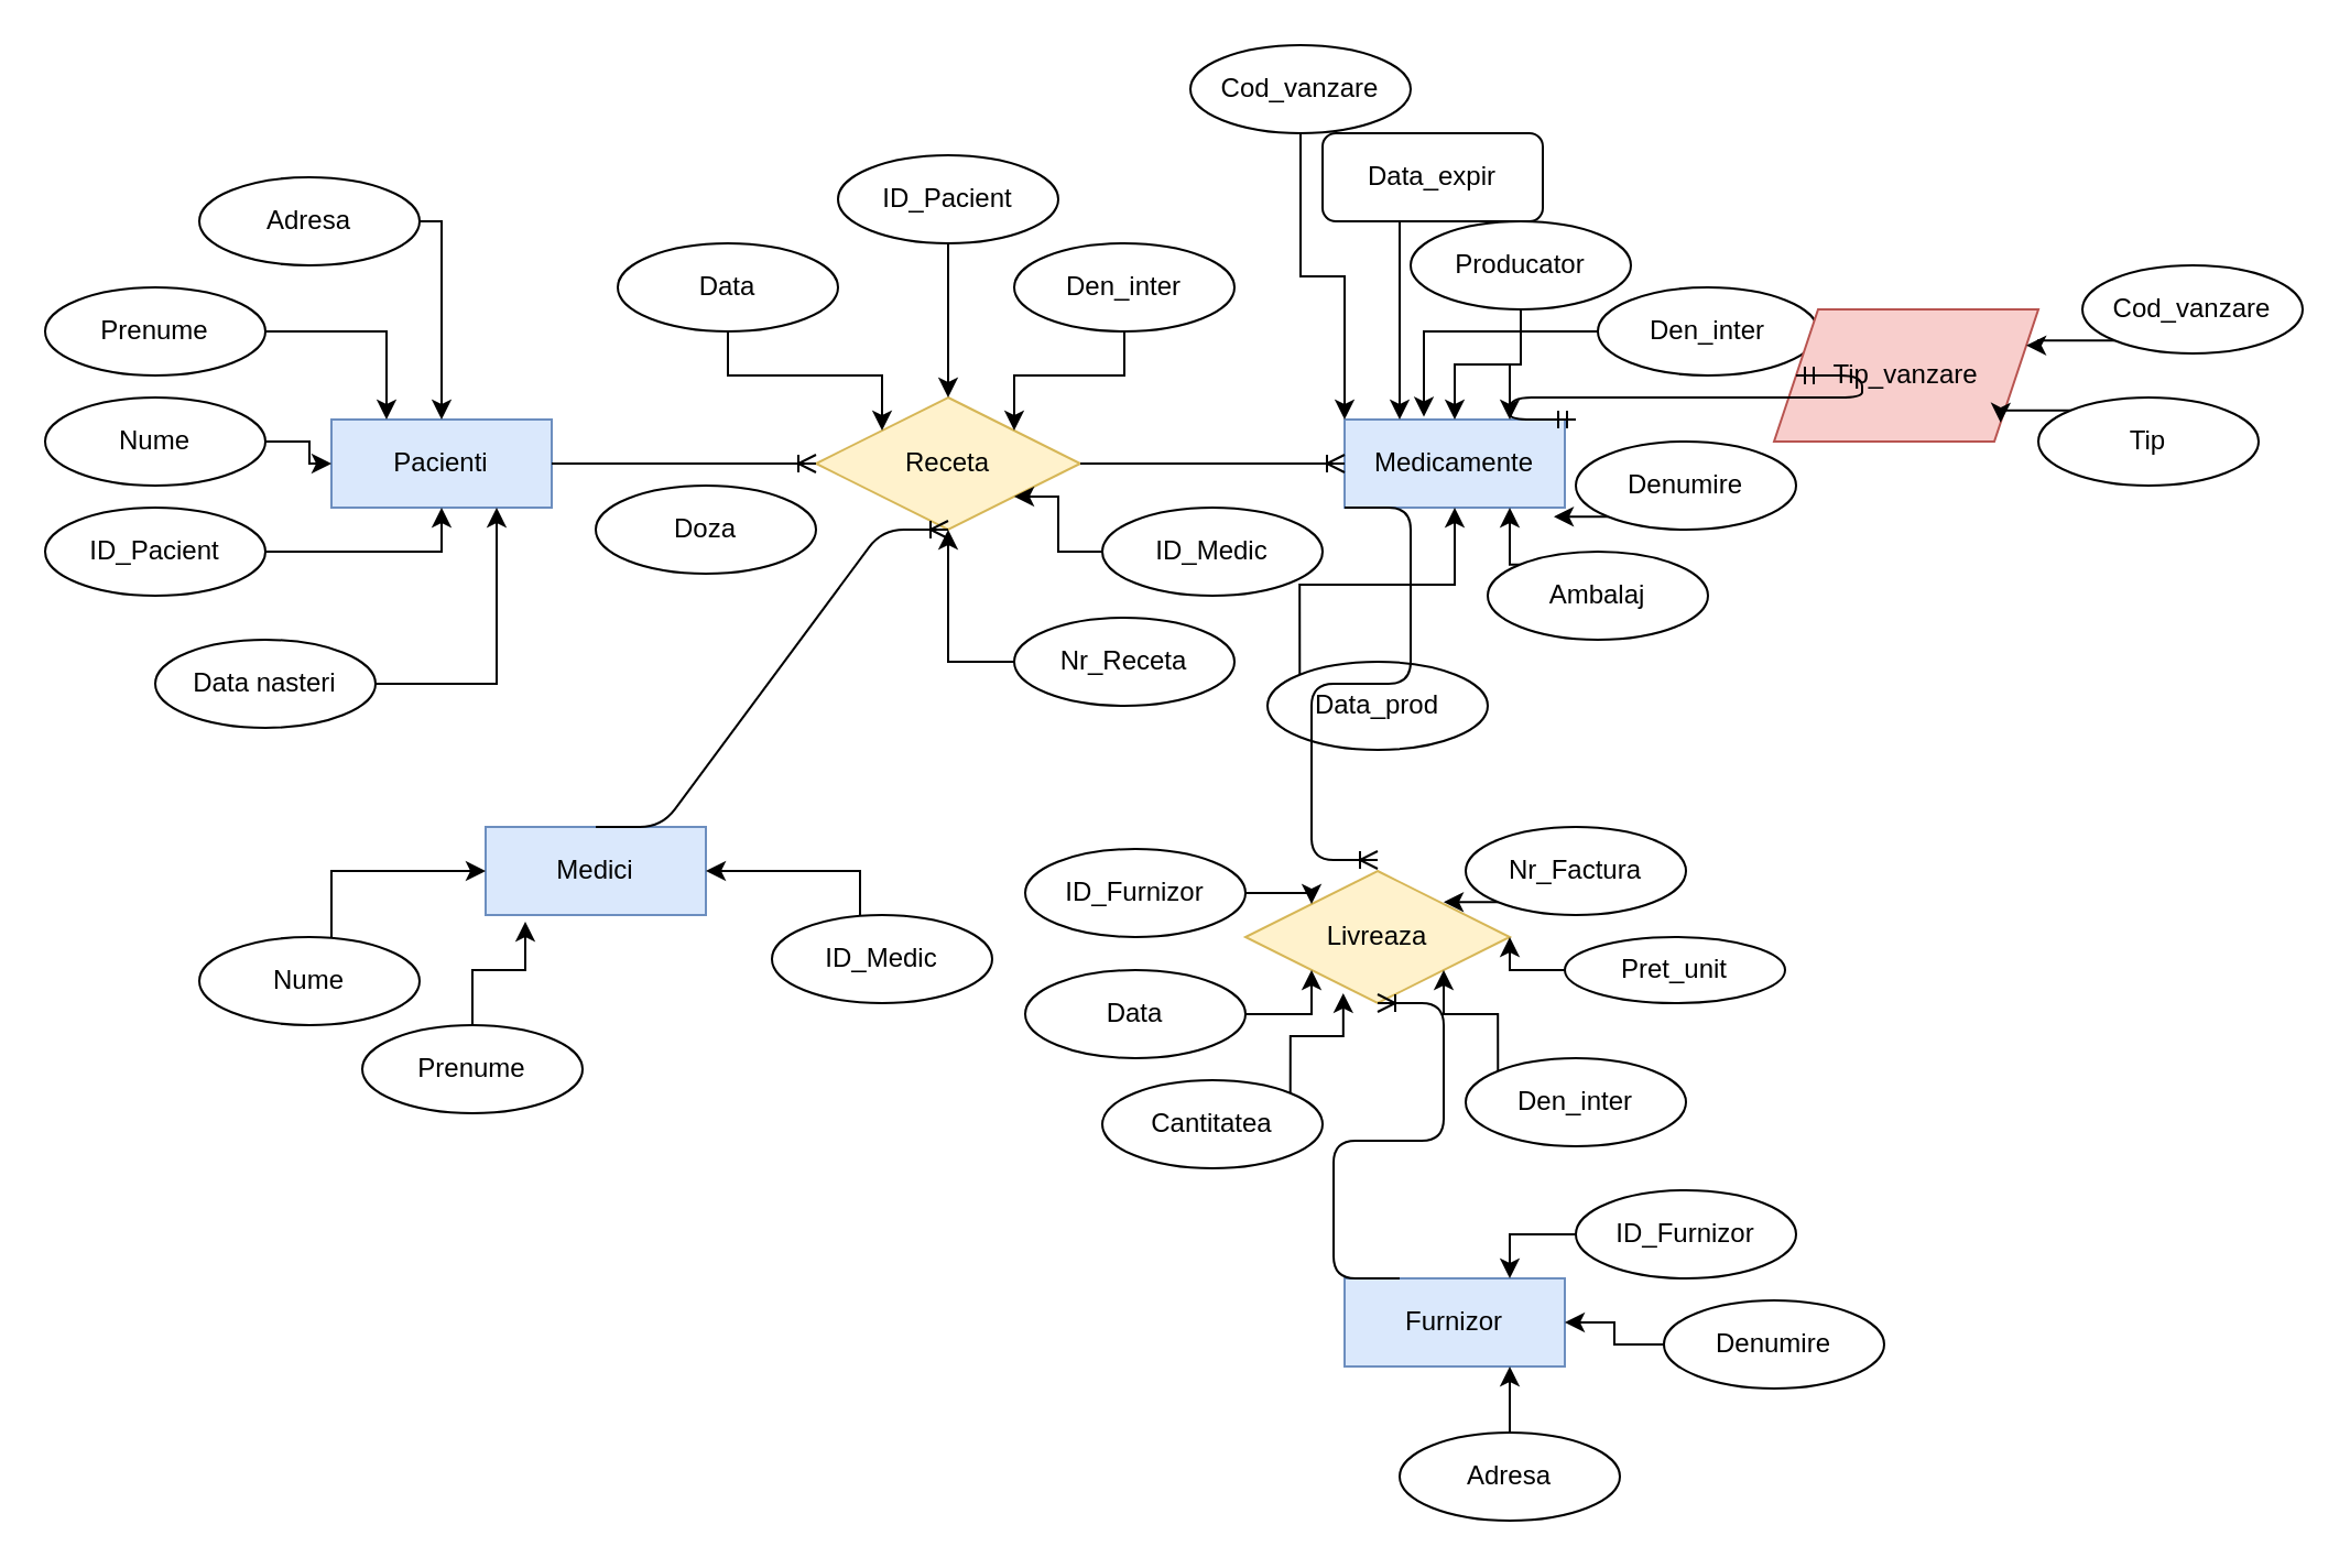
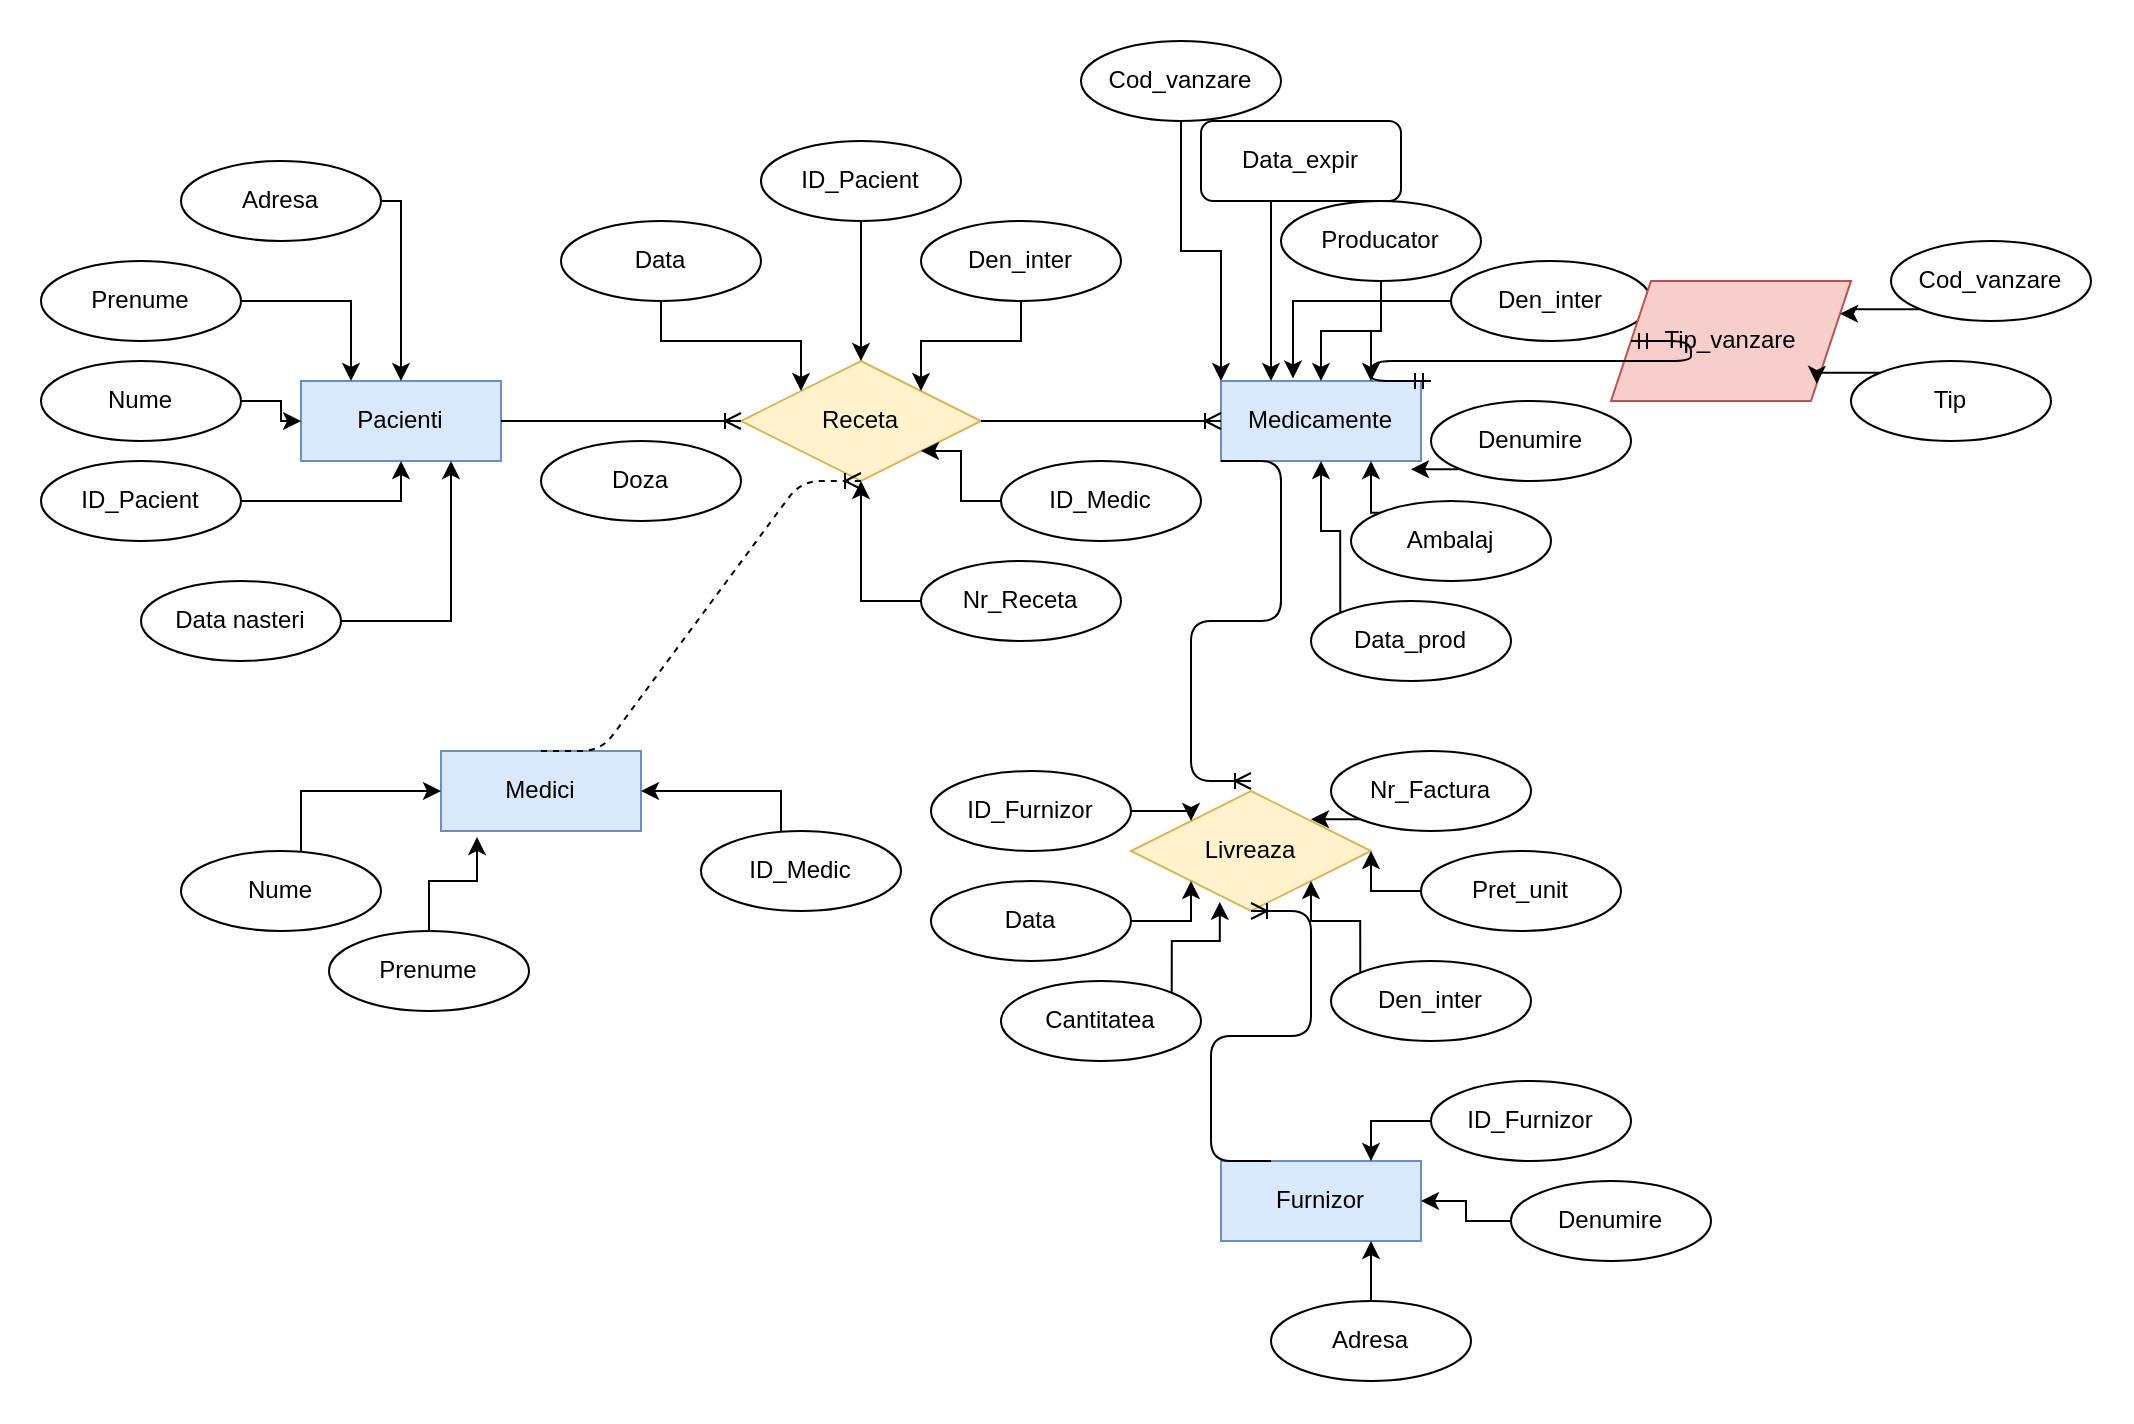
- <mxCell id="64" value="" style="edgeStyle=entityRelationEdgeStyle;fontSize=12;html=1;endArrow=ERoneToMany;entryX=0.5;entryY=1;entryDx=0;entryDy=0;exitX=0.5;exitY=0;exitDx=0;exitDy=0;" parent="1" target="5" edge="1" source="4"><mxGeometry width="100" height="100" relative="1" as="geometry"><mxPoint x="380" y="400" as="sourcePoint" /><mxPoint x="480" y="300" as="targetPoint" /></mxGeometry></mxCell>
+ <mxCell id="64" value="" style="edgeStyle=entityRelationEdgeStyle;fontSize=12;html=1;endArrow=ERoneToMany;entryX=0.5;entryY=1;entryDx=0;entryDy=0;exitX=0.5;exitY=0;exitDx=0;exitDy=0;dashed=1;" parent="1" target="5" edge="1" source="4"><mxGeometry width="100" height="100" relative="1" as="geometry"><mxPoint x="380" y="400" as="sourcePoint" /><mxPoint x="480" y="300" as="targetPoint" /></mxGeometry></mxCell>
- <mxCell id="27" value="Data_prod" style="ellipse;whiteSpace=wrap;html=1;align=center;" parent="1" vertex="1"><mxGeometry x="575" y="300" width="100" height="40" as="geometry" /></mxCell>
+ <mxCell id="27" value="Data_prod" style="ellipse;whiteSpace=wrap;html=1;align=center;" parent="1" vertex="1"><mxGeometry x="655" y="300" width="100" height="40" as="geometry" /></mxCell>
- <mxCell id="77" value="Pret_unit" style="ellipse;whiteSpace=wrap;html=1;align=center;" parent="1" vertex="1"><mxGeometry x="710" y="425" width="100" height="30" as="geometry" /></mxCell>
+ <mxCell id="77" value="Pret_unit" style="ellipse;whiteSpace=wrap;html=1;align=center;" parent="1" vertex="1"><mxGeometry x="710" y="425" width="100" height="40" as="geometry" /></mxCell>
